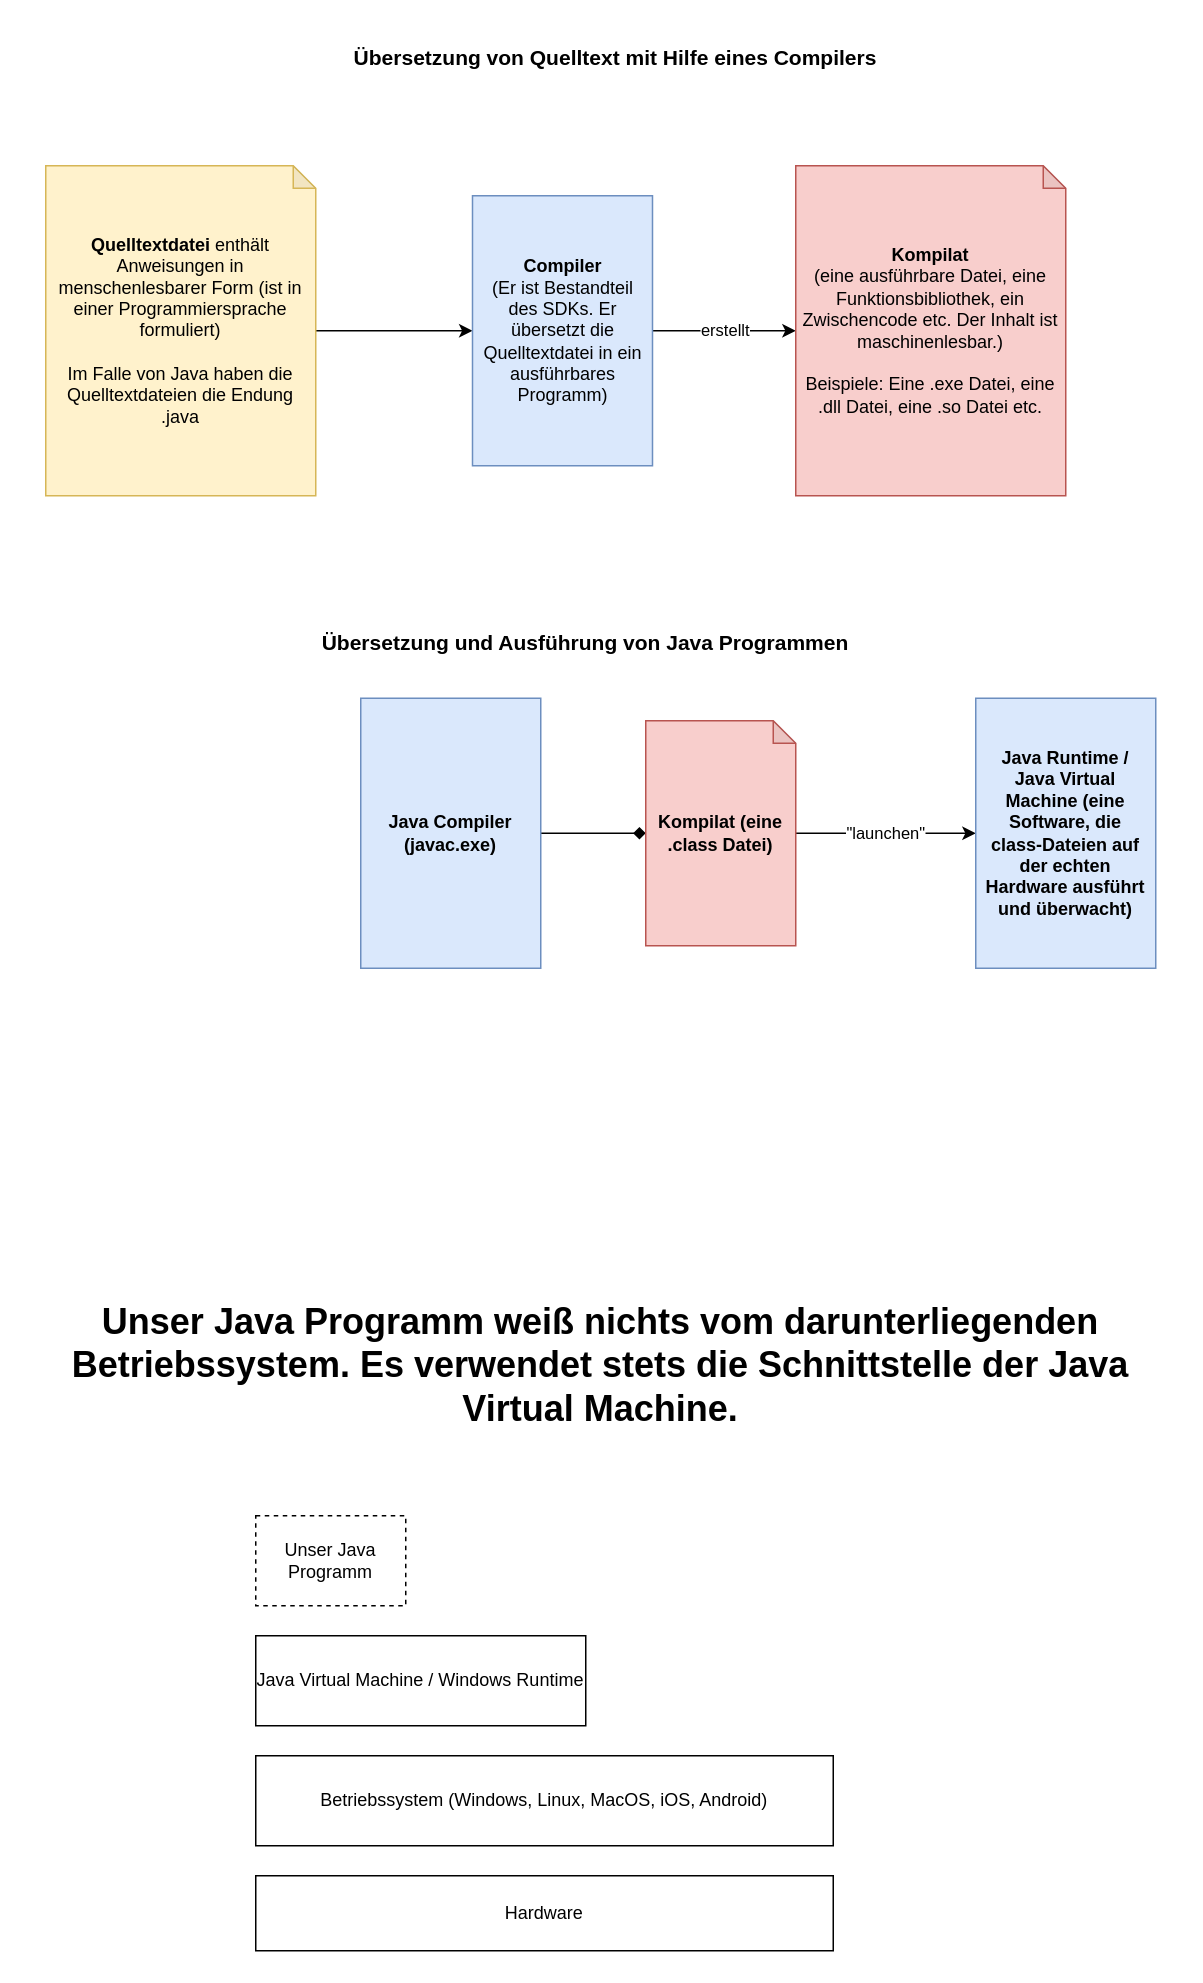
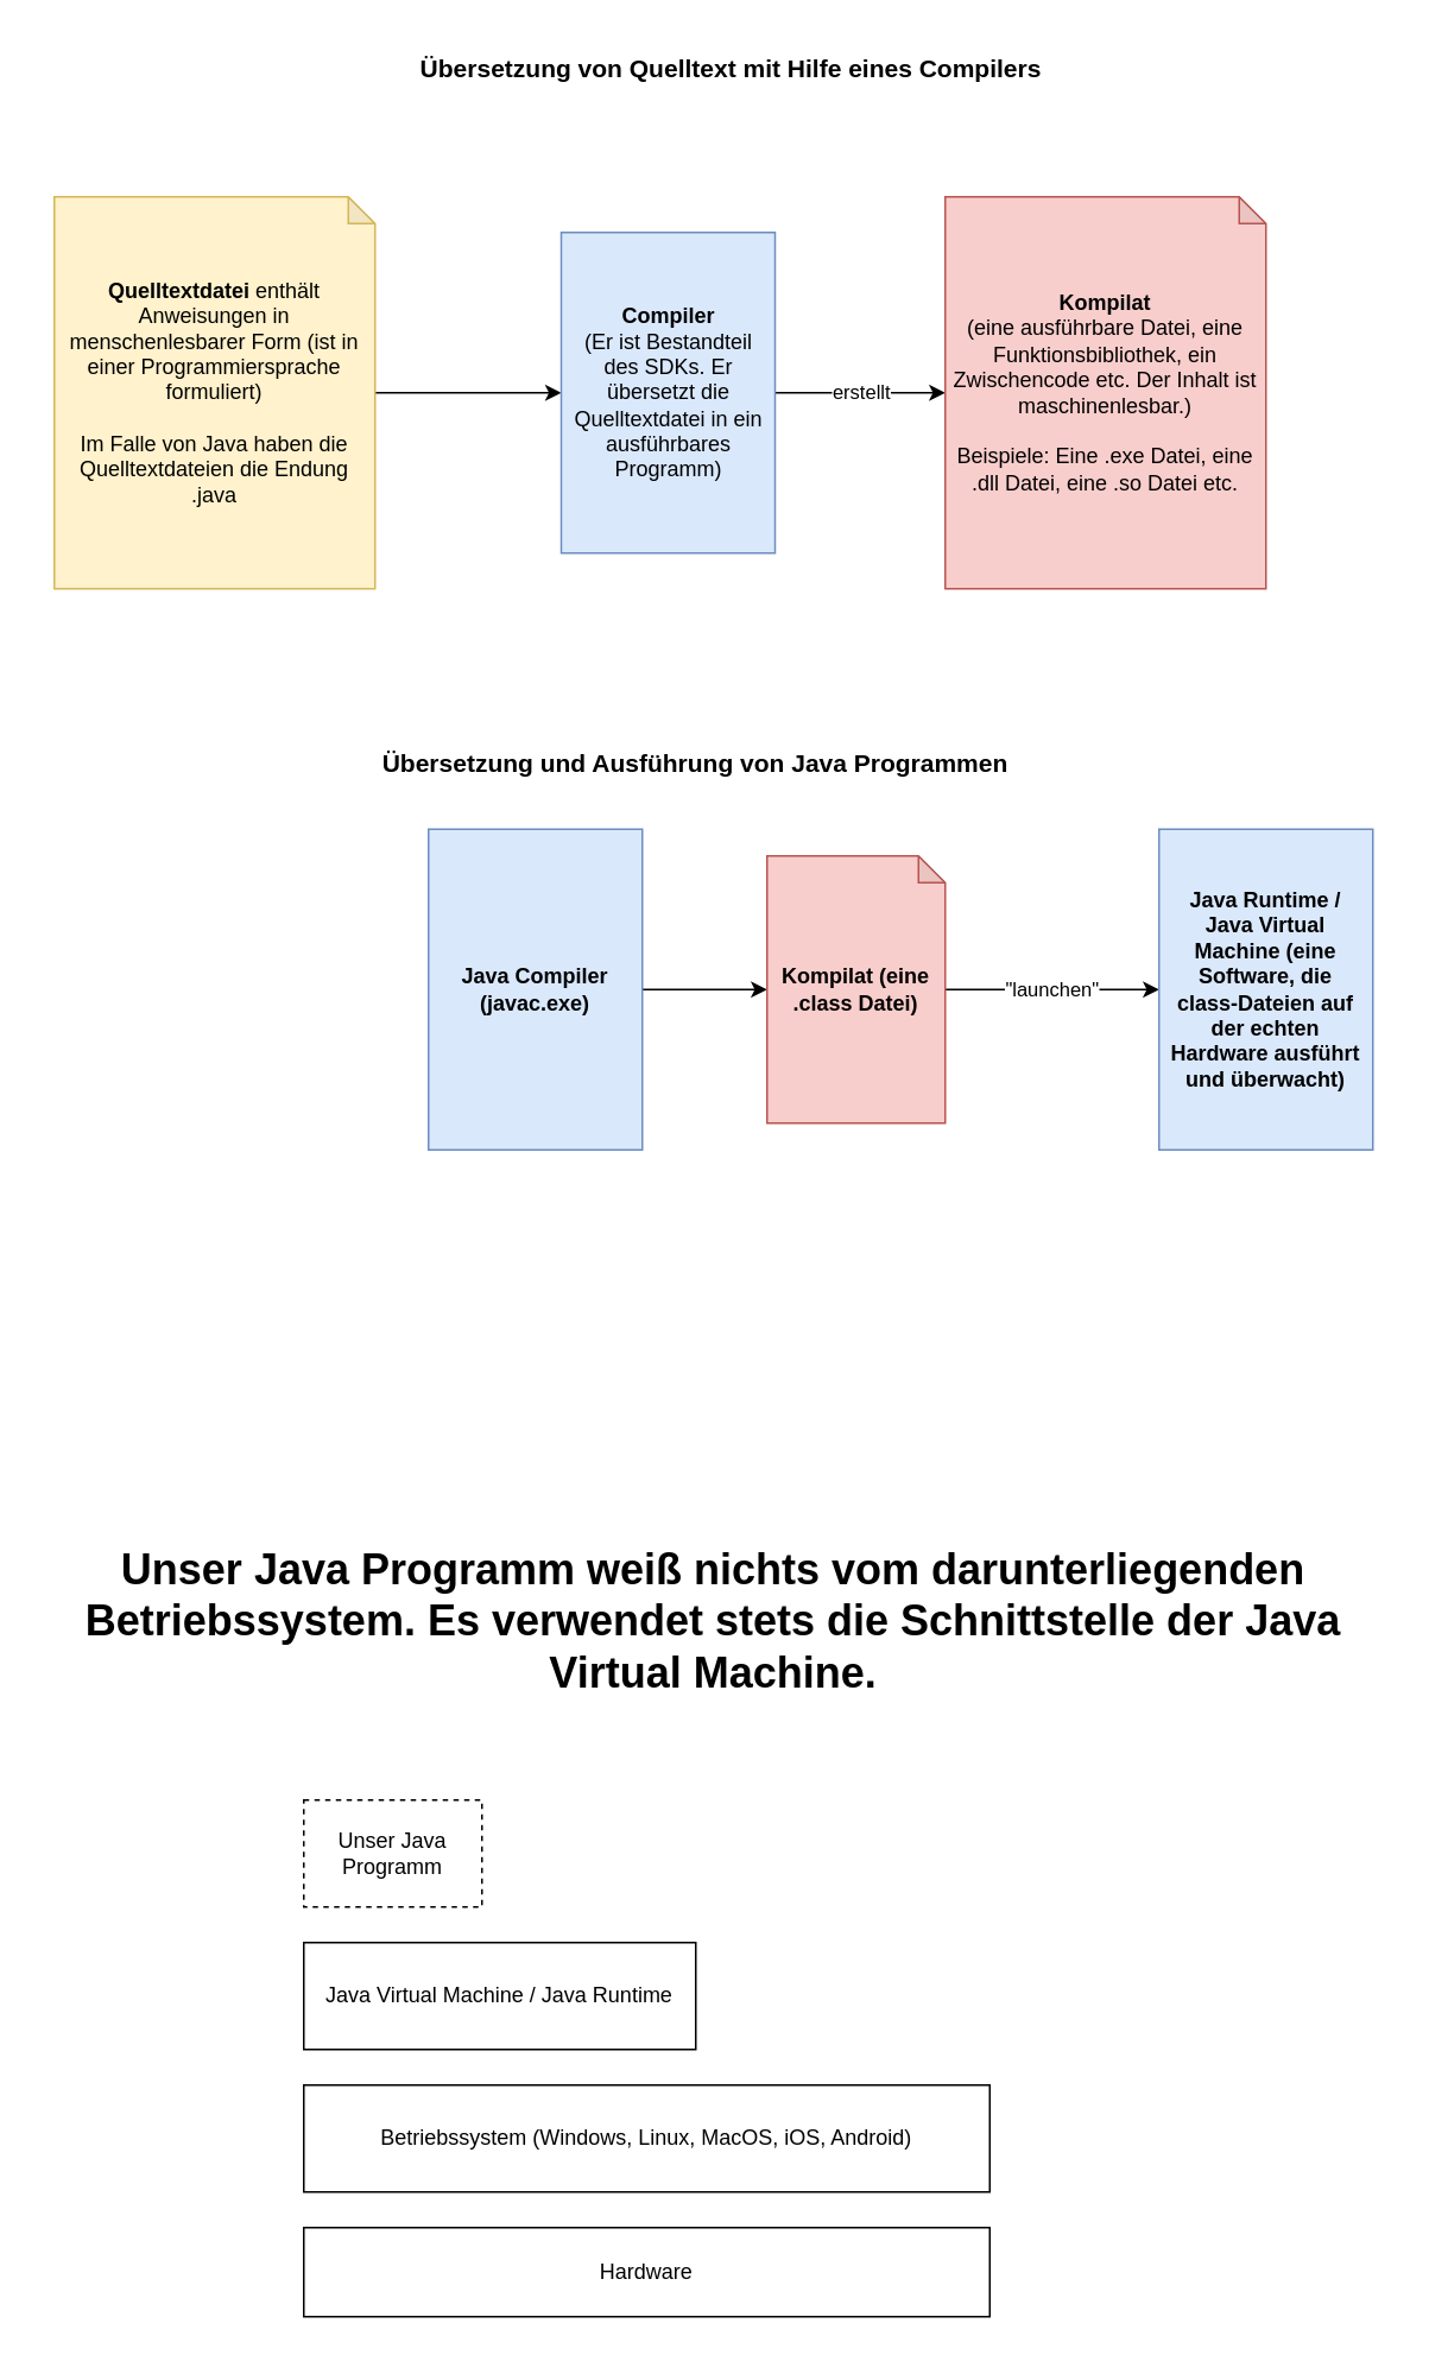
- <mxCell id="9" style="edgeStyle=orthogonalEdgeStyle;rounded=0;orthogonalLoop=1;jettySize=auto;html=1;endArrow=diamond;" edge="1" parent="1" source="10" target="12"><mxGeometry relative="1" as="geometry" /></mxCell>
+ <mxCell id="9" style="edgeStyle=orthogonalEdgeStyle;rounded=0;orthogonalLoop=1;jettySize=auto;html=1;" edge="1" parent="1" source="10" target="12"><mxGeometry relative="1" as="geometry" /></mxCell>
- <mxCell id="16" value="Java Virtual Machine / Windows Runtime" style="rounded=0;whiteSpace=wrap;html=1;" vertex="1" parent="1"><mxGeometry x="170" y="1090" width="220" height="60" as="geometry" /></mxCell>
+ <mxCell id="16" value="Java Virtual Machine / Java Runtime" style="rounded=0;whiteSpace=wrap;html=1;" vertex="1" parent="1"><mxGeometry x="170" y="1090" width="220" height="60" as="geometry" /></mxCell>
